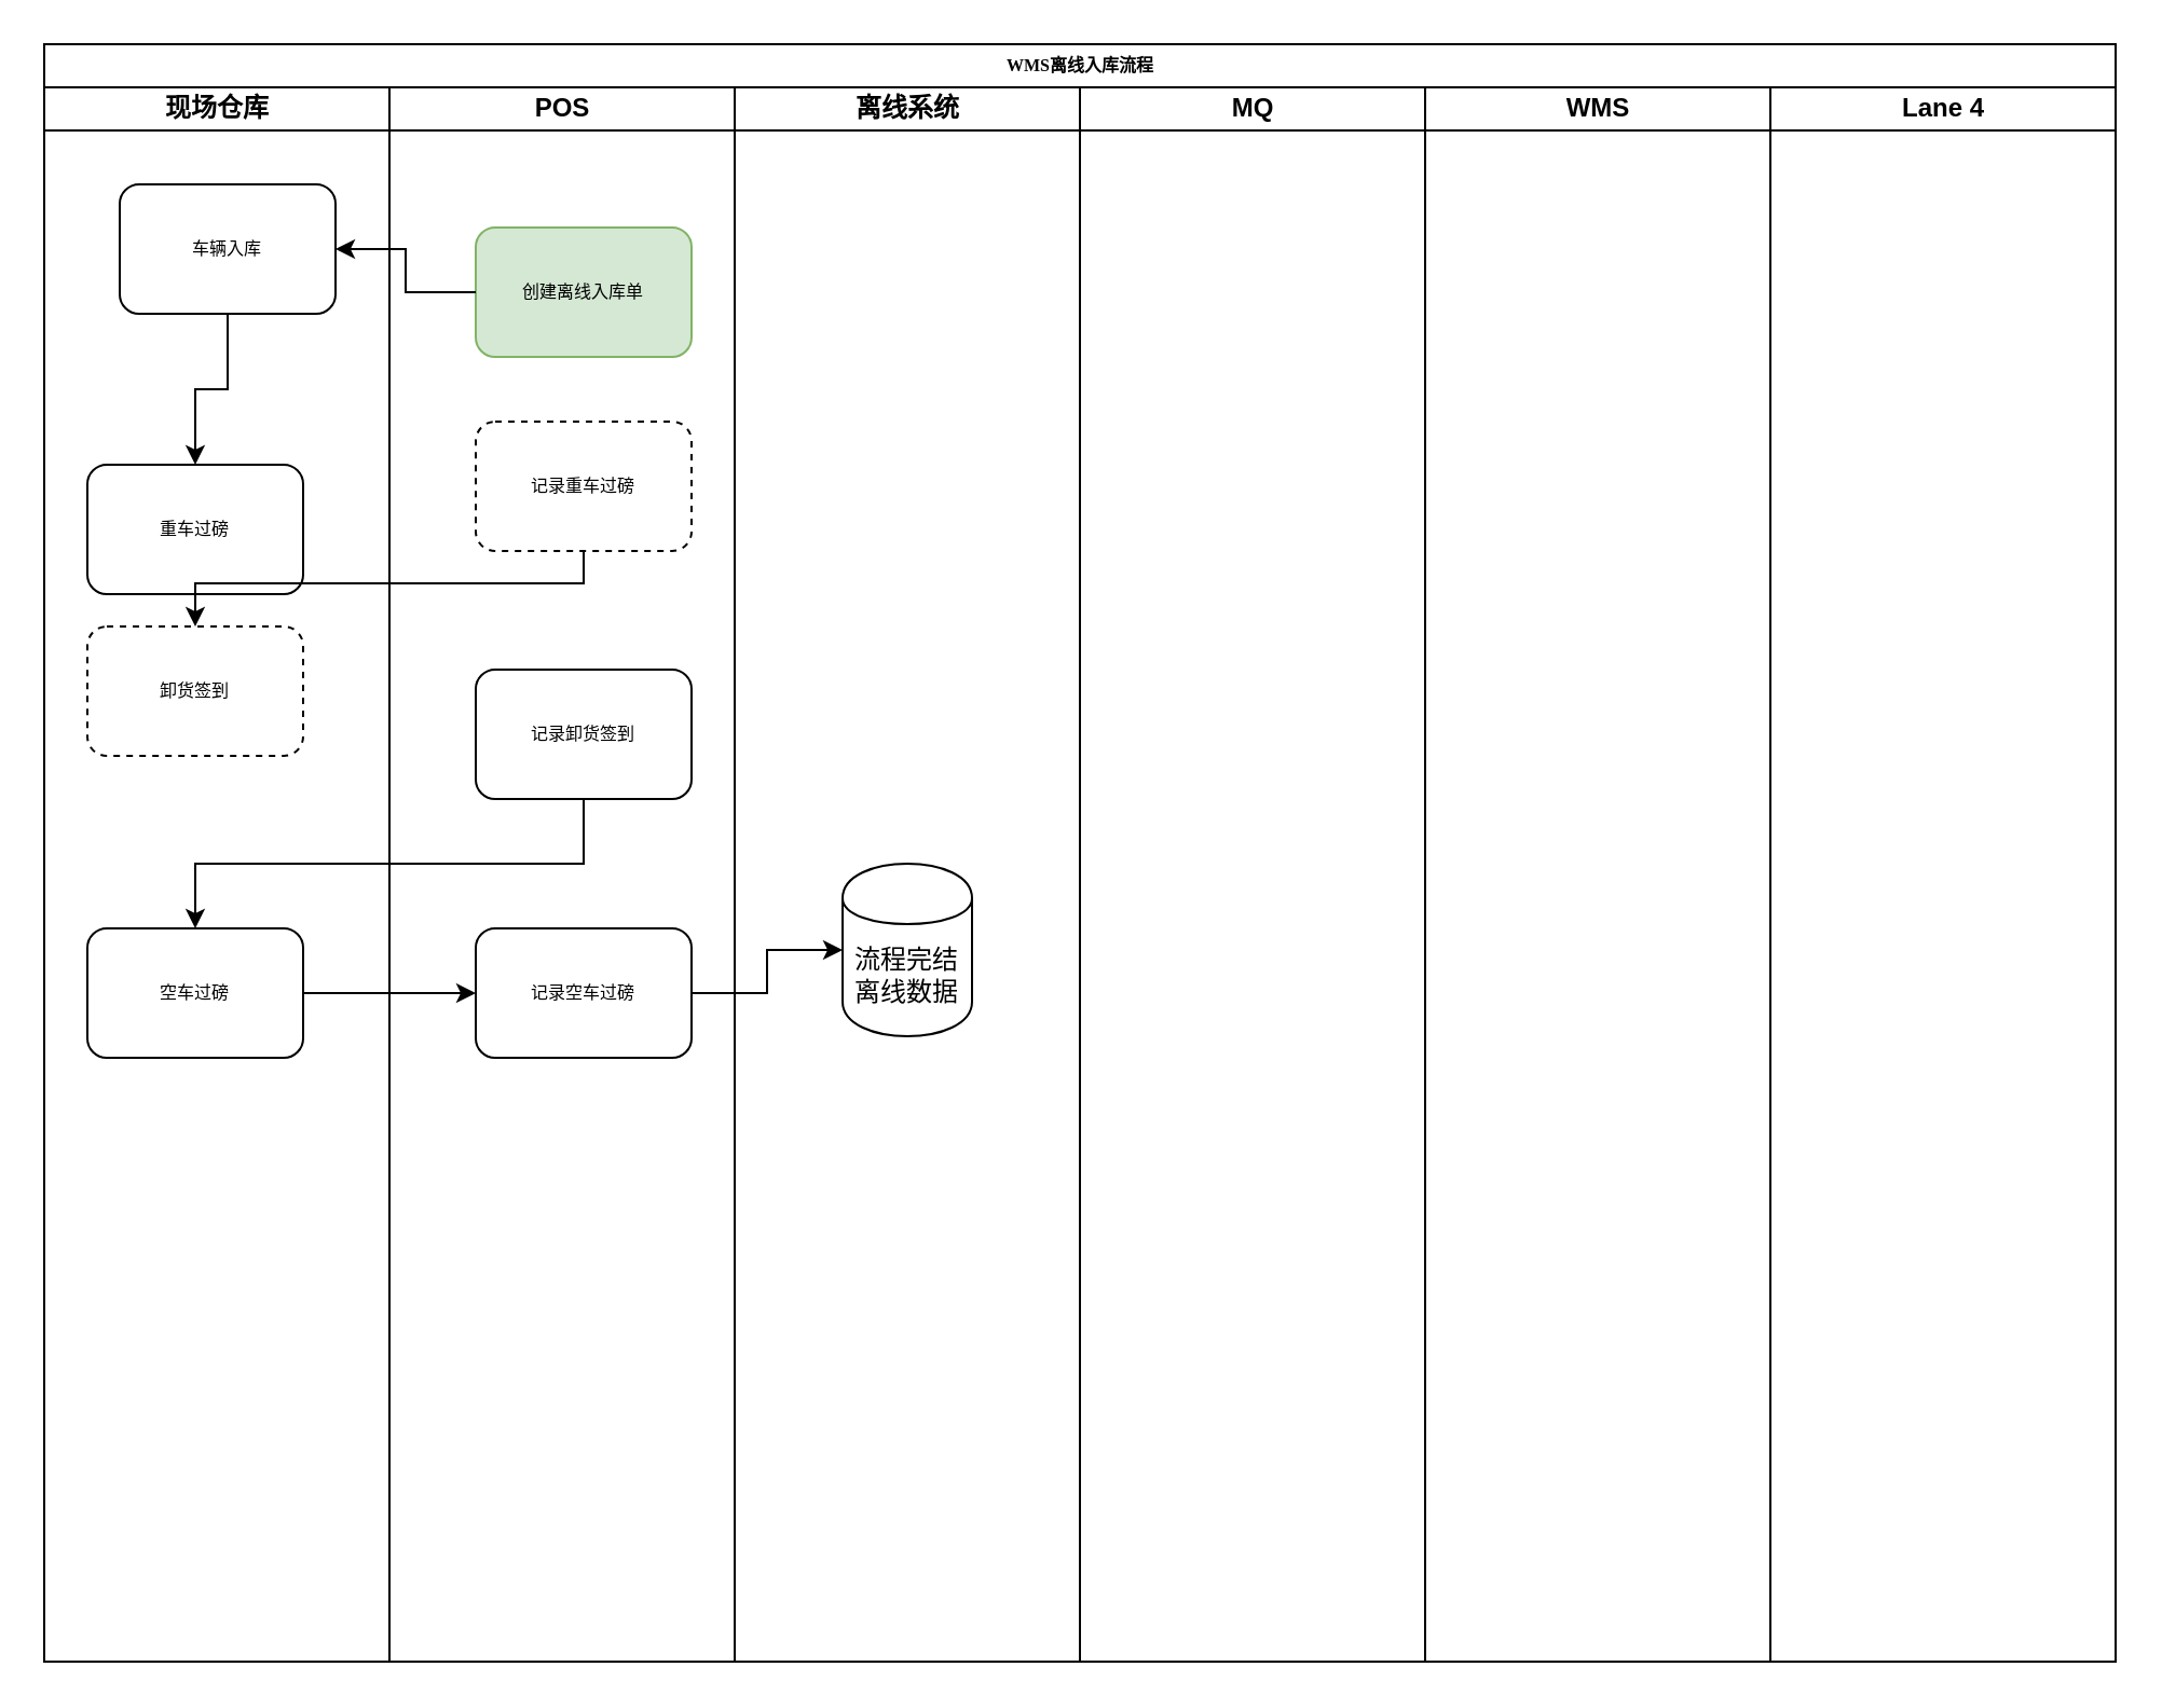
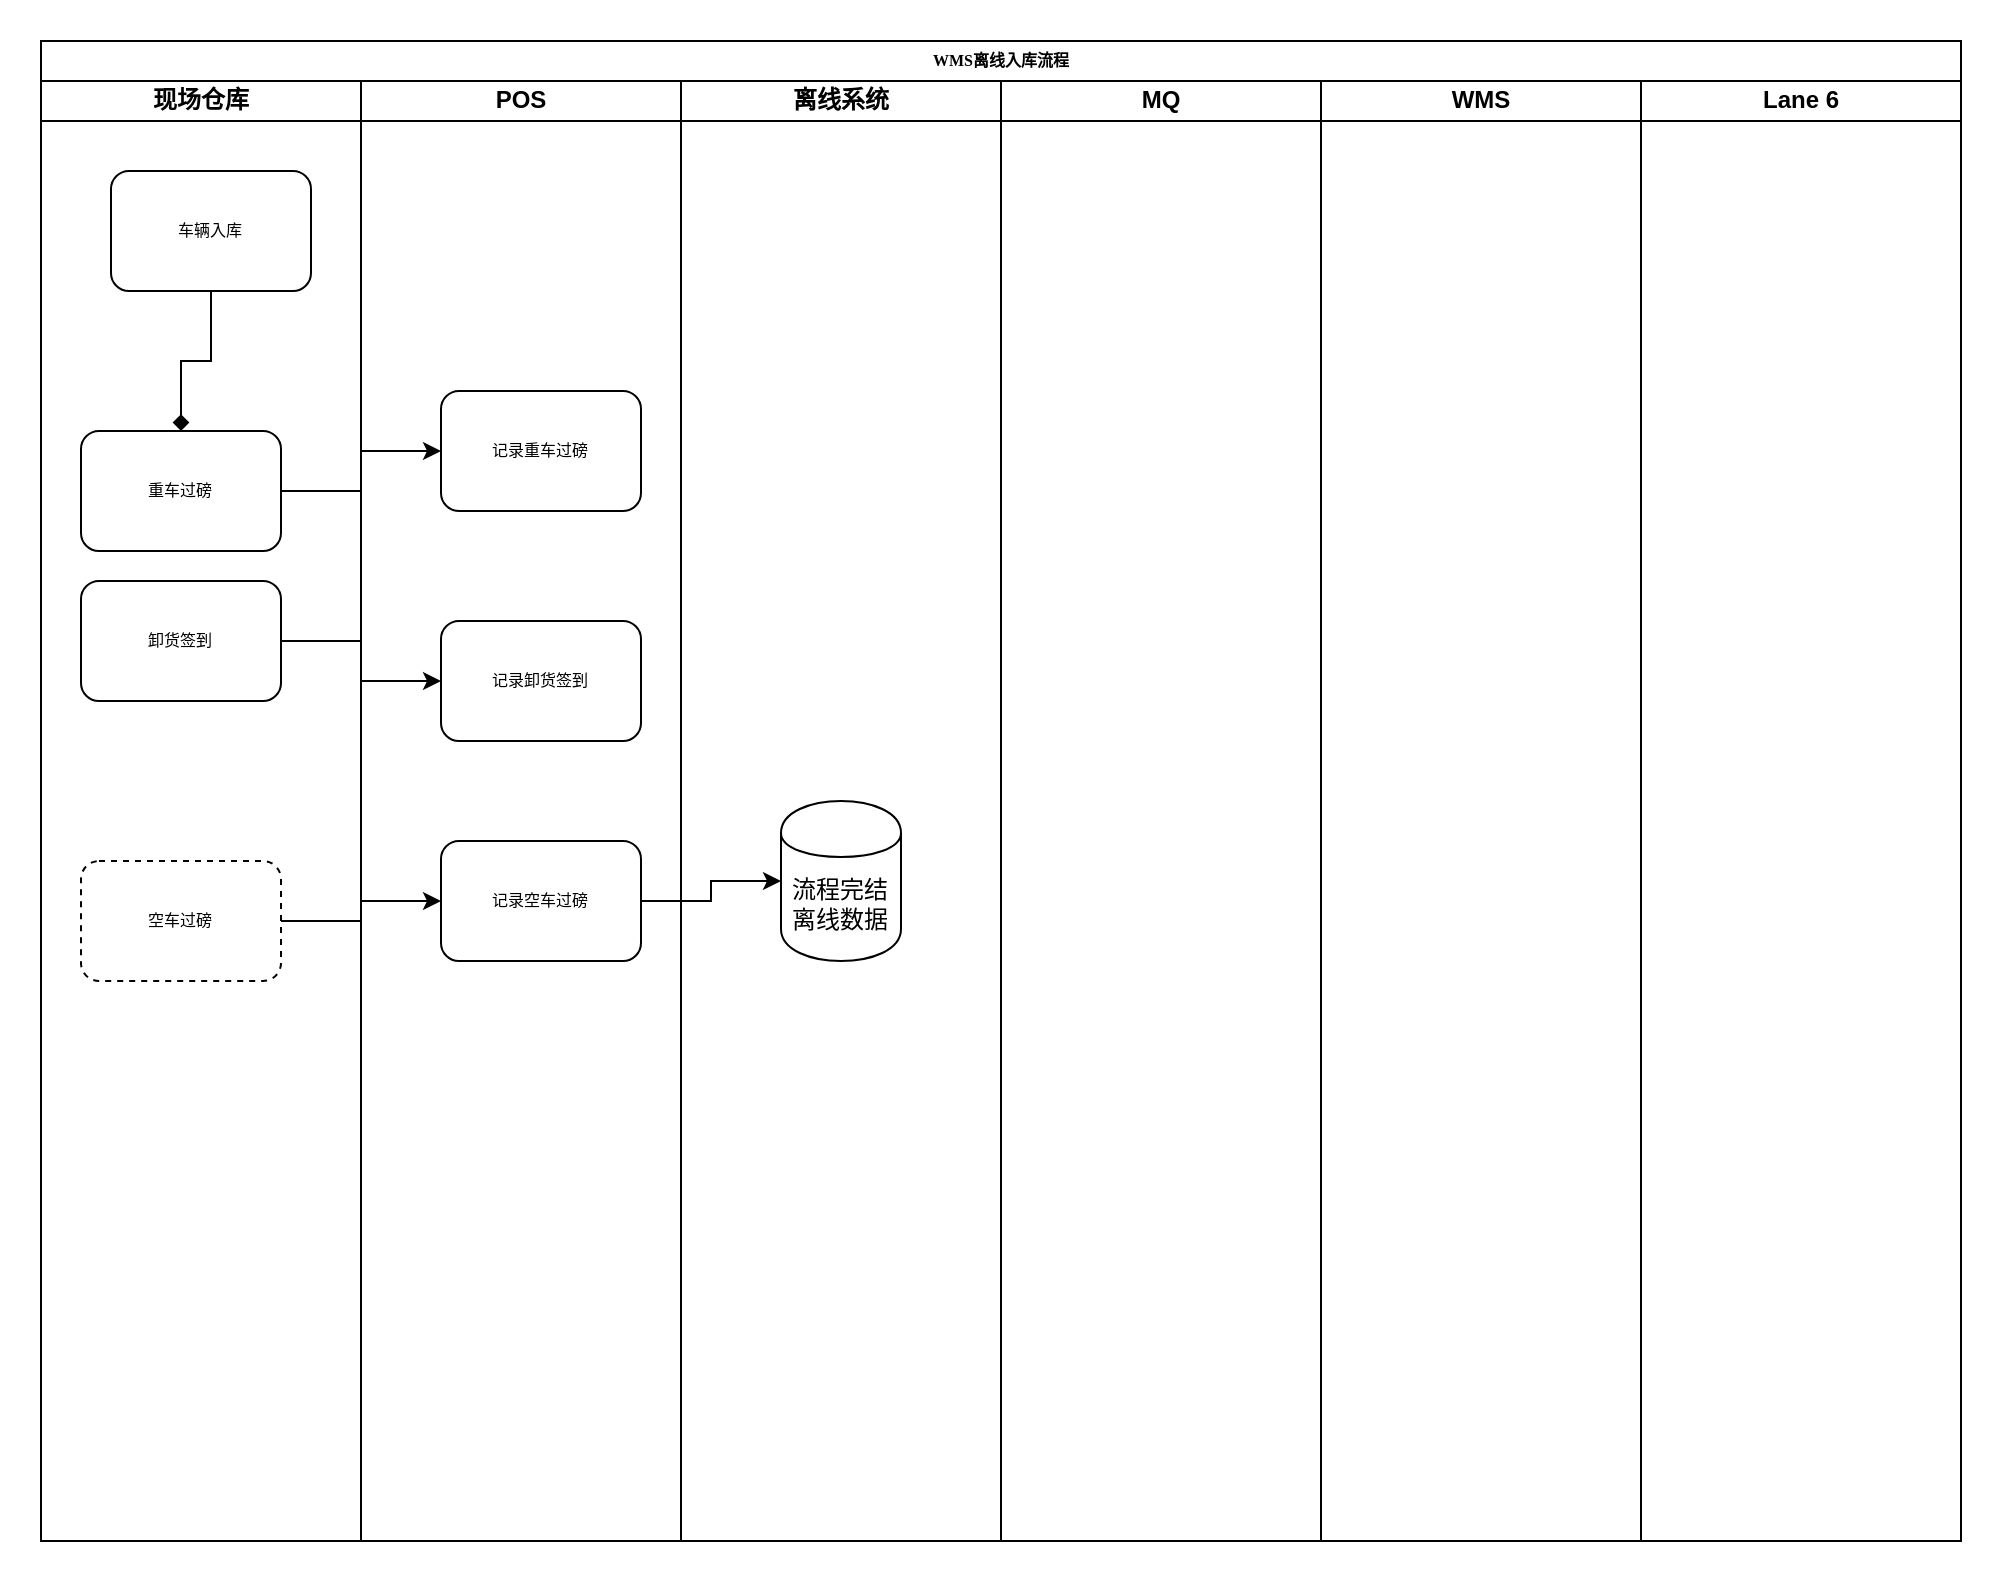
- <mxCell id="18" value="Lane 4" style="swimlane;html=1;startSize=20;" parent="2" vertex="1"><mxGeometry x="800" y="20" width="160" height="730" as="geometry" /></mxCell>
+ <mxCell id="18" value="Lane 6" style="swimlane;html=1;startSize=20;" parent="2" vertex="1"><mxGeometry x="800" y="20" width="160" height="730" as="geometry" /></mxCell>
- <mxCell id="19" value="" style="edgeStyle=orthogonalEdgeStyle;rounded=0;orthogonalLoop=1;jettySize=auto;html=1;" edge="1" parent="2" source="13" target="5"><mxGeometry relative="1" as="geometry" /></mxCell>
- <mxCell id="13" value="创建离线入库单" style="rounded=1;whiteSpace=wrap;html=1;shadow=0;labelBackgroundColor=none;strokeWidth=1;fontFamily=Verdana;fontSize=8;align=center;fillColor=#d5e8d4;strokeColor=#82b366;" parent="9" vertex="1"><mxGeometry x="40" y="65" width="100" height="60" as="geometry" /></mxCell>
- <mxCell id="4" value="" style="edgeStyle=orthogonalEdgeStyle;rounded=0;orthogonalLoop=1;jettySize=auto;html=1;" edge="1" parent="3" source="5" target="6"><mxGeometry relative="1" as="geometry" /></mxCell>
+ <mxCell id="4" value="" style="edgeStyle=orthogonalEdgeStyle;rounded=0;orthogonalLoop=1;jettySize=auto;html=1;endArrow=diamond;" edge="1" parent="3" source="5" target="6"><mxGeometry relative="1" as="geometry" /></mxCell>
- <mxCell id="12" value="记录重车过磅" style="rounded=1;whiteSpace=wrap;html=1;shadow=0;labelBackgroundColor=none;strokeWidth=1;fontFamily=Verdana;fontSize=8;align=center;dashed=1;" vertex="1" parent="9"><mxGeometry x="40" y="155" width="100" height="60" as="geometry" /></mxCell>
+ <mxCell id="12" value="记录重车过磅" style="rounded=1;whiteSpace=wrap;html=1;shadow=0;labelBackgroundColor=none;strokeWidth=1;fontFamily=Verdana;fontSize=8;align=center;" vertex="1" parent="9"><mxGeometry x="40" y="155" width="100" height="60" as="geometry" /></mxCell>
+ <mxCell id="20" value="" style="edgeStyle=orthogonalEdgeStyle;rounded=0;orthogonalLoop=1;jettySize=auto;html=1;" edge="1" parent="2" source="6" target="12"><mxGeometry relative="1" as="geometry" /></mxCell>
- <mxCell id="23" value="" style="edgeStyle=orthogonalEdgeStyle;rounded=0;orthogonalLoop=1;jettySize=auto;html=1;exitX=0.5;exitY=1;exitDx=0;exitDy=0;" edge="1" parent="2" source="12" target="7"><mxGeometry relative="1" as="geometry"><Array as="points"><mxPoint x="250" y="250" /><mxPoint x="70" y="250" /></Array></mxGeometry></mxCell>
- <mxCell id="7" value="卸货签到" style="rounded=1;whiteSpace=wrap;html=1;shadow=0;labelBackgroundColor=none;strokeWidth=1;fontFamily=Verdana;fontSize=8;align=center;dashed=1;" parent="3" vertex="1"><mxGeometry x="20" y="250" width="100" height="60" as="geometry" /></mxCell>
+ <mxCell id="7" value="卸货签到" style="rounded=1;whiteSpace=wrap;html=1;shadow=0;labelBackgroundColor=none;strokeWidth=1;fontFamily=Verdana;fontSize=8;align=center;" parent="3" vertex="1"><mxGeometry x="20" y="250" width="100" height="60" as="geometry" /></mxCell>
+ <mxCell id="21" value="" style="edgeStyle=orthogonalEdgeStyle;rounded=0;orthogonalLoop=1;jettySize=auto;html=1;" edge="1" parent="2" source="7" target="11"><mxGeometry relative="1" as="geometry" /></mxCell>
- <mxCell id="24" value="" style="edgeStyle=orthogonalEdgeStyle;rounded=0;orthogonalLoop=1;jettySize=auto;html=1;exitX=0.5;exitY=1;exitDx=0;exitDy=0;" edge="1" parent="2" source="11" target="8"><mxGeometry relative="1" as="geometry" /></mxCell>
- <mxCell id="8" value="空车过磅" style="rounded=1;whiteSpace=wrap;html=1;shadow=0;labelBackgroundColor=none;strokeWidth=1;fontFamily=Verdana;fontSize=8;align=center;" vertex="1" parent="3"><mxGeometry x="20" y="390" width="100" height="60" as="geometry" /></mxCell>
+ <mxCell id="8" value="空车过磅" style="rounded=1;whiteSpace=wrap;html=1;shadow=0;labelBackgroundColor=none;strokeWidth=1;fontFamily=Verdana;fontSize=8;align=center;dashed=1;" vertex="1" parent="3"><mxGeometry x="20" y="390" width="100" height="60" as="geometry" /></mxCell>
- <mxCell id="10" value="记录空车过磅" style="rounded=1;whiteSpace=wrap;html=1;shadow=0;labelBackgroundColor=none;strokeWidth=1;fontFamily=Verdana;fontSize=8;align=center;" vertex="1" parent="9"><mxGeometry x="40" y="390" width="100" height="60" as="geometry" /></mxCell>
+ <mxCell id="10" value="记录空车过磅" style="rounded=1;whiteSpace=wrap;html=1;shadow=0;labelBackgroundColor=none;strokeWidth=1;fontFamily=Verdana;fontSize=8;align=center;" vertex="1" parent="9"><mxGeometry x="40" y="380" width="100" height="60" as="geometry" /></mxCell>
